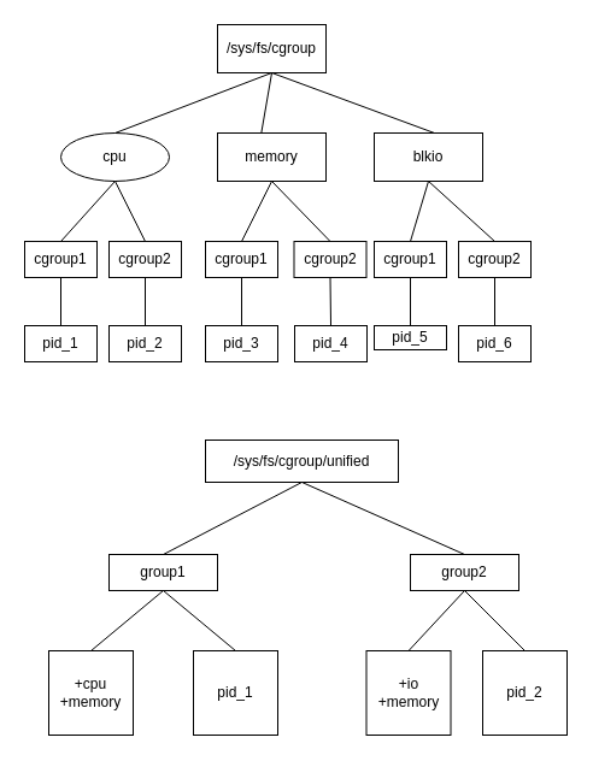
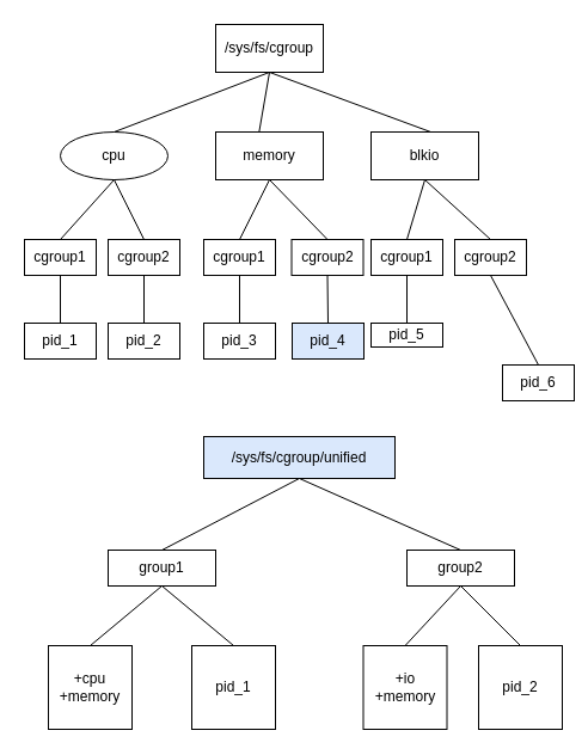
- <mxCell id="25" value="pid_4" style="rounded=0;whiteSpace=wrap;html=1;" vertex="1" parent="1"><mxGeometry x="244" y="270" width="60" height="30" as="geometry" /></mxCell>
+ <mxCell id="25" value="pid_4" style="rounded=0;whiteSpace=wrap;html=1;fillColor=#dae8fc;" vertex="1" parent="1"><mxGeometry x="244" y="270" width="60" height="30" as="geometry" /></mxCell>
- <mxCell id="27" value="pid_6" style="rounded=0;whiteSpace=wrap;html=1;" vertex="1" parent="1"><mxGeometry x="380" y="270" width="60" height="30" as="geometry" /></mxCell>
+ <mxCell id="27" value="pid_6" style="rounded=0;whiteSpace=wrap;html=1;" vertex="1" parent="1"><mxGeometry x="420" y="305" width="60" height="30" as="geometry" /></mxCell>
- <mxCell id="33" value="/sys/fs/cgroup/unified" style="rounded=0;whiteSpace=wrap;html=1;" vertex="1" parent="1"><mxGeometry x="170" y="365" width="160" height="35" as="geometry" /></mxCell>
+ <mxCell id="33" value="/sys/fs/cgroup/unified" style="rounded=0;whiteSpace=wrap;html=1;fillColor=#dae8fc;" vertex="1" parent="1"><mxGeometry x="170" y="365" width="160" height="35" as="geometry" /></mxCell>
